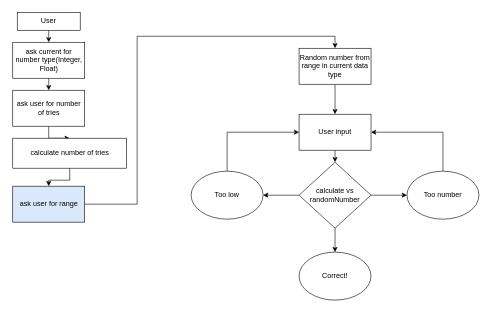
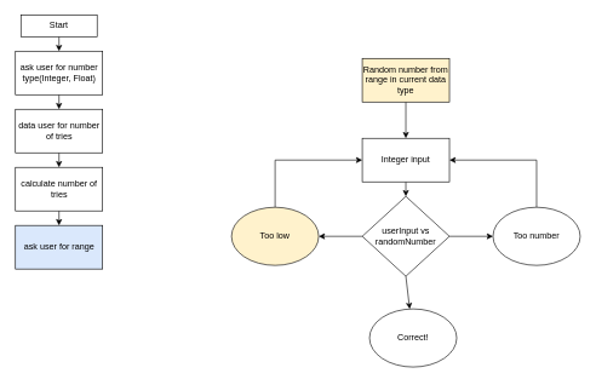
- <mxCell id="3" value="User" style="rounded=0;whiteSpace=wrap;html=1;" vertex="1" parent="1"><mxGeometry x="28" y="20" width="105" height="30" as="geometry" /></mxCell>
+ <mxCell id="3" value="Start" style="rounded=0;whiteSpace=wrap;html=1;" vertex="1" parent="1"><mxGeometry x="28" y="20" width="105" height="30" as="geometry" /></mxCell>
- <mxCell id="17" style="edgeStyle=orthogonalEdgeStyle;rounded=0;orthogonalLoop=1;jettySize=auto;html=1;entryX=0.5;entryY=0;entryDx=0;entryDy=0;" edge="1" parent="1" source="18" target="5"><mxGeometry relative="1" as="geometry"><Array as="points"><mxPoint x="228" y="340" /><mxPoint x="228" y="60" /><mxPoint x="558" y="60" /></Array></mxGeometry></mxCell>
- <mxCell id="24" value="ask current for number type(Integer, Float)" style="rounded=0;whiteSpace=wrap;html=1;" vertex="1" parent="1"><mxGeometry x="20.5" y="70" width="120" height="60" as="geometry" /></mxCell>
+ <mxCell id="24" value="ask user for number type(Integer, Float)" style="rounded=0;whiteSpace=wrap;html=1;" vertex="1" parent="1"><mxGeometry x="20.5" y="70" width="120" height="60" as="geometry" /></mxCell>
- <mxCell id="5" value="Random number from range in current data type" style="rounded=0;whiteSpace=wrap;html=1;" vertex="1" parent="1"><mxGeometry x="498" y="80" width="120" height="60" as="geometry" /></mxCell>
+ <mxCell id="5" value="Random number from range in current data type" style="rounded=0;whiteSpace=wrap;html=1;fillColor=#fff2cc;" vertex="1" parent="1"><mxGeometry x="498" y="80" width="120" height="60" as="geometry" /></mxCell>
- <mxCell id="20" value="ask user for number of tries" style="rounded=0;whiteSpace=wrap;html=1;" vertex="1" parent="1"><mxGeometry x="20.5" y="150" width="120" height="60" as="geometry" /></mxCell>
+ <mxCell id="20" value="data user for number of tries" style="rounded=0;whiteSpace=wrap;html=1;" vertex="1" parent="1"><mxGeometry x="20.5" y="150" width="120" height="60" as="geometry" /></mxCell>
- <mxCell id="7" value="User input" style="rounded=0;whiteSpace=wrap;html=1;" vertex="1" parent="1"><mxGeometry x="498" y="190" width="120" height="60" as="geometry" /></mxCell>
+ <mxCell id="7" value="Integer input" style="rounded=0;whiteSpace=wrap;html=1;" vertex="1" parent="1"><mxGeometry x="498" y="190" width="120" height="60" as="geometry" /></mxCell>
- <mxCell id="22" value="calculate number of tries" style="rounded=0;whiteSpace=wrap;html=1;" vertex="1" parent="1"><mxGeometry x="20.5" y="230" width="190" height="50" as="geometry" /></mxCell>
+ <mxCell id="22" value="calculate number of tries" style="rounded=0;whiteSpace=wrap;html=1;" vertex="1" parent="1"><mxGeometry x="20.5" y="230" width="120" height="60" as="geometry" /></mxCell>
- <mxCell id="10" value="Too low" style="ellipse;whiteSpace=wrap;html=1;" vertex="1" parent="1"><mxGeometry x="318" y="285" width="120" height="80" as="geometry" /></mxCell>
+ <mxCell id="10" value="Too low" style="ellipse;whiteSpace=wrap;html=1;fillColor=#fff2cc;" vertex="1" parent="1"><mxGeometry x="318" y="285" width="120" height="80" as="geometry" /></mxCell>
- <mxCell id="8" value="calculate vs randomNumber" style="rhombus;whiteSpace=wrap;html=1;" vertex="1" parent="1"><mxGeometry x="498" y="270" width="120" height="110" as="geometry" /></mxCell>
+ <mxCell id="8" value="userInput vs randomNumber" style="rhombus;whiteSpace=wrap;html=1;" vertex="1" parent="1"><mxGeometry x="498" y="270" width="120" height="110" as="geometry" /></mxCell>
- <mxCell id="13" value="Correct!" style="ellipse;whiteSpace=wrap;html=1;" vertex="1" parent="1"><mxGeometry x="498" y="420" width="120" height="80" as="geometry" /></mxCell>
+ <mxCell id="13" value="Correct!" style="ellipse;whiteSpace=wrap;html=1;" vertex="1" parent="1"><mxGeometry x="508" y="425" width="120" height="80" as="geometry" /></mxCell>
